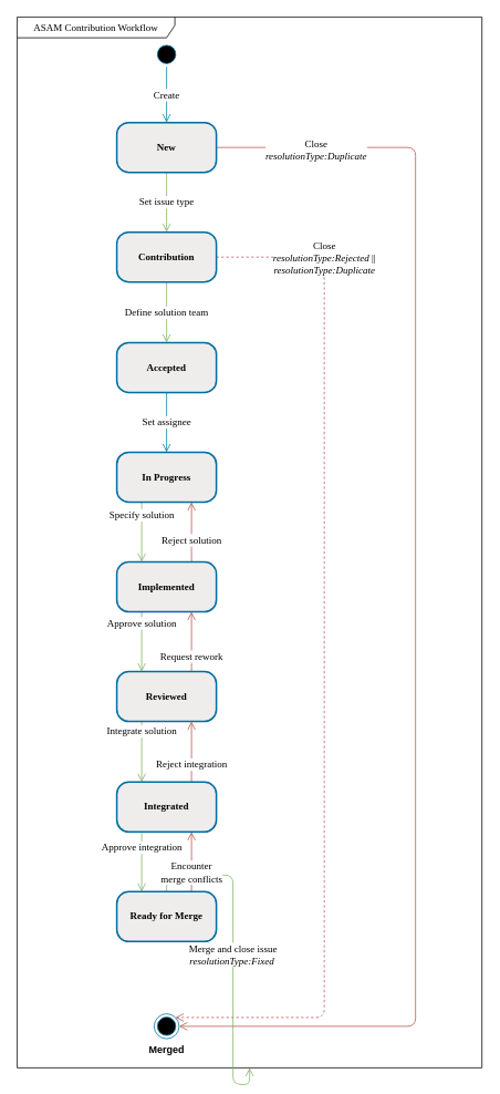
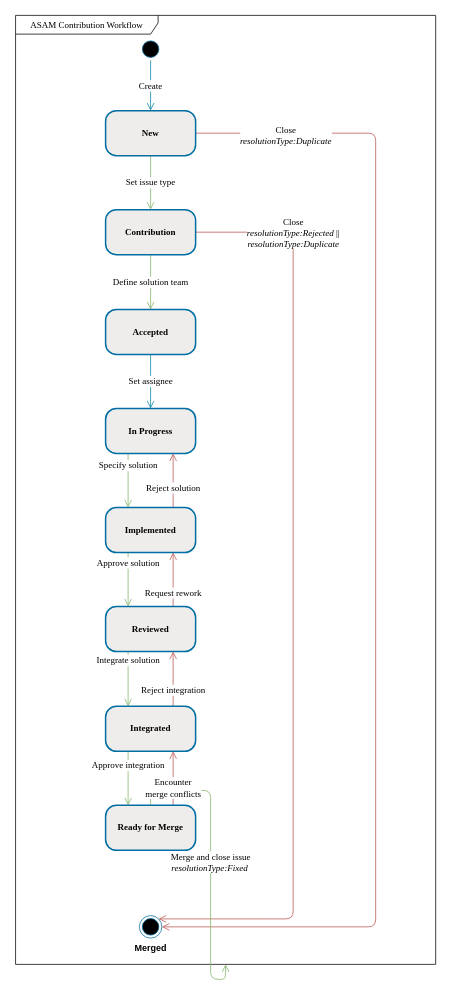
- <mxCell id="9" value="Close&lt;br&gt;&lt;i&gt;resolutionType:Rejected&lt;/i&gt; ||&lt;br&gt;&lt;i&gt;resolutionType:Duplicate&lt;/i&gt;" style="edgeStyle=orthogonalEdgeStyle;rounded=1;orthogonalLoop=1;jettySize=auto;html=1;exitX=1;exitY=0.5;exitDx=0;exitDy=0;entryX=1;entryY=0;entryDx=0;entryDy=0;strokeColor=#b85450;endArrow=open;endFill=0;fontSize=12;fontFamily=Verdana;endSize=8;fillColor=#f8cecc;dashed=1;" edge="1" parent="1" source="10" target="27"><mxGeometry x="-0.786" relative="1" as="geometry"><Array as="points"><mxPoint x="390" y="309" /><mxPoint x="390" y="1224" /></Array><mxPoint as="offset" /></mxGeometry></mxCell>
+ <mxCell id="9" value="Close&lt;br&gt;&lt;i&gt;resolutionType:Rejected&lt;/i&gt; ||&lt;br&gt;&lt;i&gt;resolutionType:Duplicate&lt;/i&gt;" style="edgeStyle=orthogonalEdgeStyle;rounded=1;orthogonalLoop=1;jettySize=auto;html=1;exitX=1;exitY=0.5;exitDx=0;exitDy=0;entryX=1;entryY=0;entryDx=0;entryDy=0;strokeColor=#b85450;endArrow=open;endFill=0;fontSize=12;fontFamily=Verdana;endSize=8;fillColor=#f8cecc;" edge="1" parent="1" source="10" target="27"><mxGeometry x="-0.786" relative="1" as="geometry"><Array as="points"><mxPoint x="390" y="309" /><mxPoint x="390" y="1224" /></Array><mxPoint as="offset" /></mxGeometry></mxCell>
